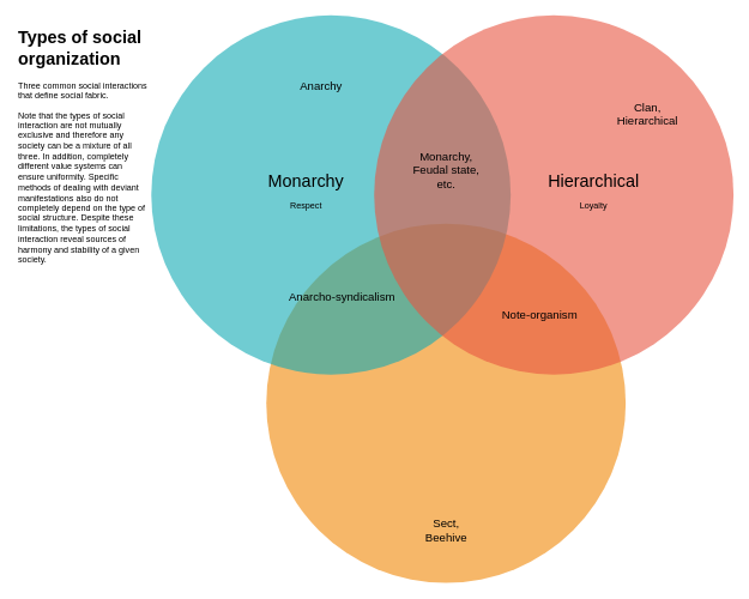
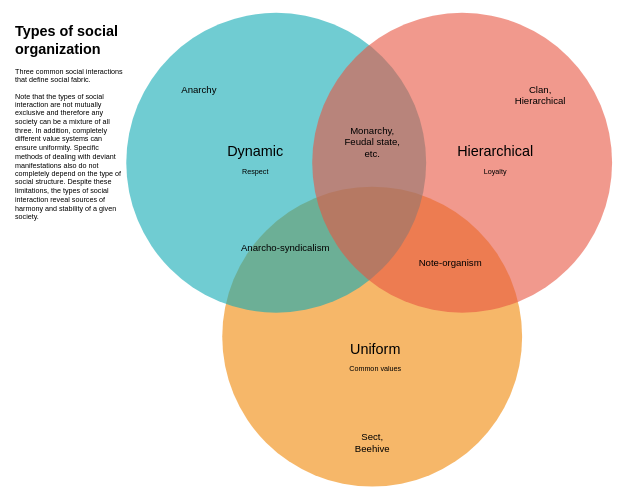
- <mxCell id="11" value="Anarchy" style="text;align=center;html=1;fontColor=#000000;fontSize=16;" parent="1" vertex="1"><mxGeometry x="425.5" y="102" width="40" height="40" as="geometry" /></mxCell>
+ <mxCell id="11" value="Anarchy" style="text;align=center;html=1;fontColor=#000000;fontSize=16;" parent="1" vertex="1"><mxGeometry x="310.5" y="132" width="40" height="40" as="geometry" /></mxCell>
- <mxCell id="5" value="Monarchy&lt;br&gt;&lt;font style=&quot;font-size: 12px;&quot;&gt;Respect&lt;/font&gt;" style="text;fontSize=24;align=center;verticalAlign=middle;html=1;fontColor=#000000;" parent="1" vertex="1"><mxGeometry x="330" y="230.5" width="190" height="70" as="geometry" /></mxCell>
+ <mxCell id="5" value="Dynamic&lt;br&gt;&lt;font style=&quot;font-size: 12px;&quot;&gt;Respect&lt;/font&gt;" style="text;fontSize=24;align=center;verticalAlign=middle;html=1;fontColor=#000000;" parent="1" vertex="1"><mxGeometry x="330" y="230.5" width="190" height="70" as="geometry" /></mxCell>
+ <mxCell id="7" value="Uniform&lt;br&gt;&lt;font style=&quot;font-size: 12px;&quot;&gt;Common values&lt;/font&gt;" style="text;fontSize=24;align=center;verticalAlign=middle;html=1;fontColor=#000000;" parent="1" vertex="1"><mxGeometry x="530" y="560.5" width="190" height="70" as="geometry" /></mxCell>
